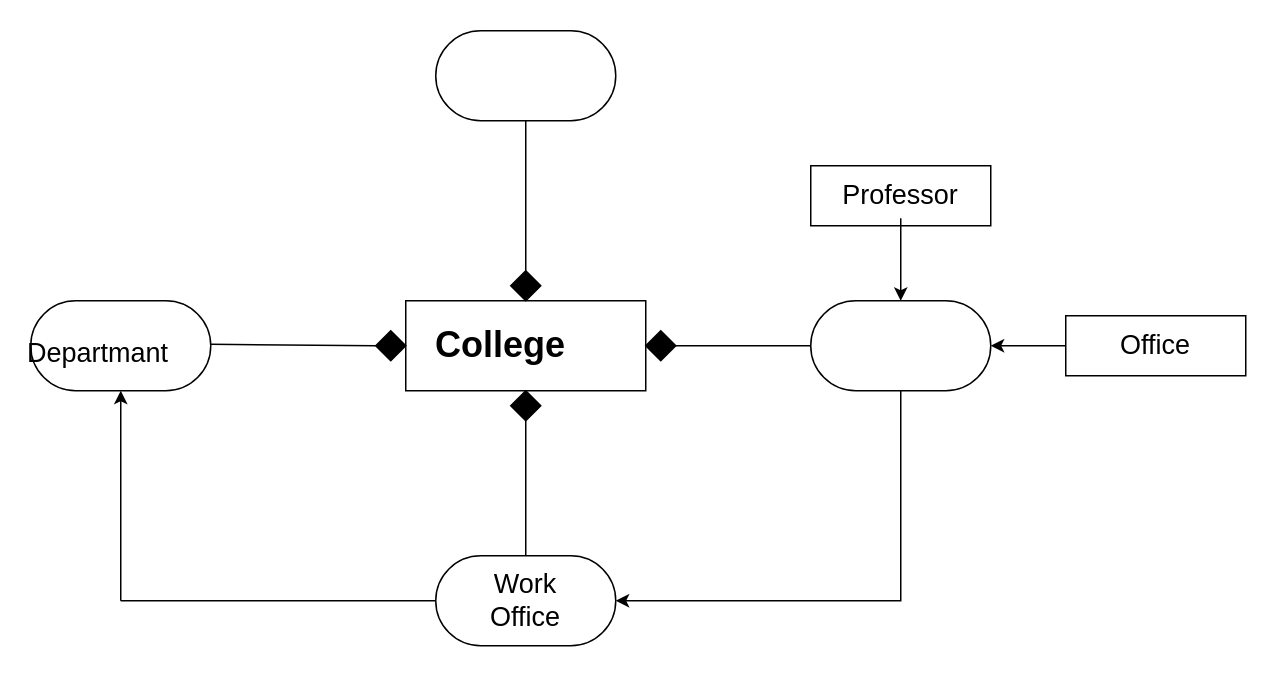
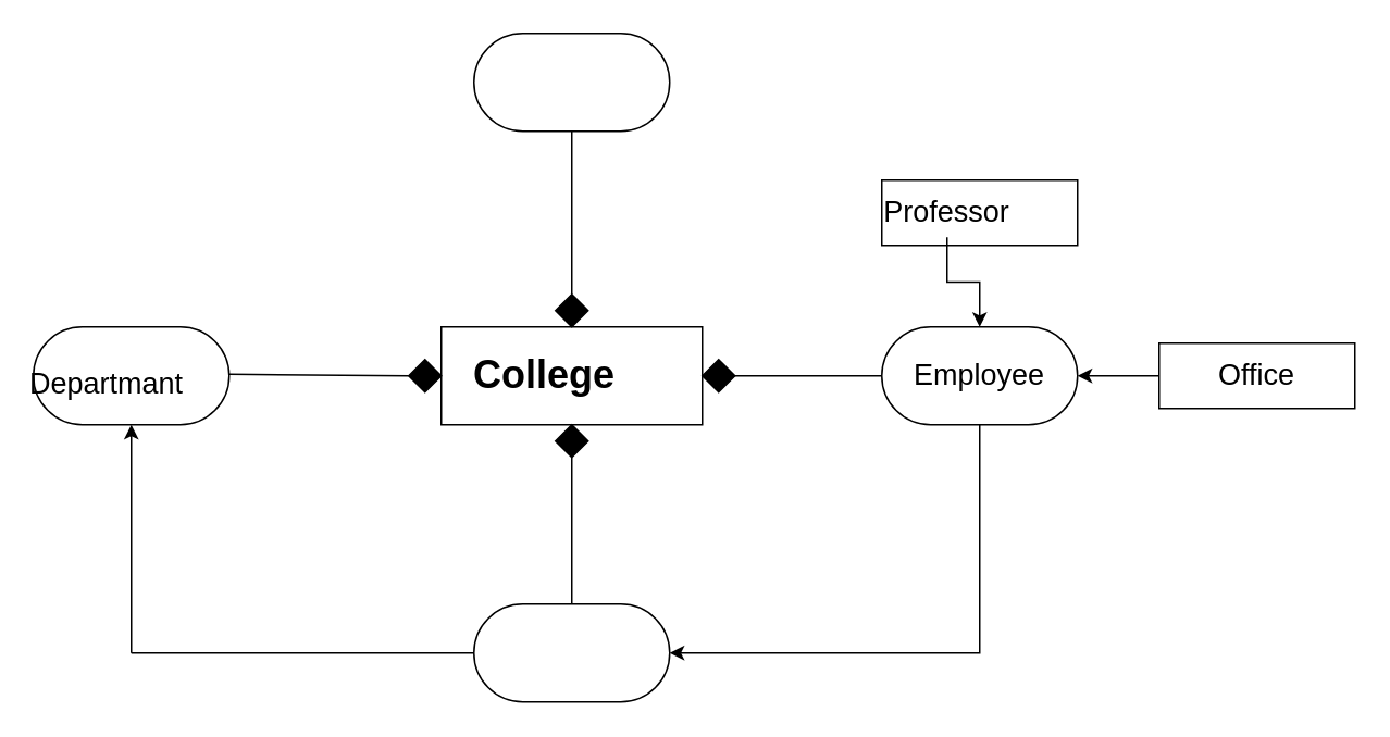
- <mxCell id="28" value="Professor" style="text;html=1;strokeColor=none;fillColor=none;align=center;verticalAlign=middle;whiteSpace=wrap;rounded=0;fontSize=18;" vertex="1" parent="1"><mxGeometry x="570" y="115" width="60" height="30" as="geometry" /></mxCell>
+ <mxCell id="28" value="Professor" style="text;html=1;strokeColor=none;fillColor=none;align=center;verticalAlign=middle;whiteSpace=wrap;rounded=0;fontSize=18;" vertex="1" parent="1"><mxGeometry x="550" y="115" width="60" height="30" as="geometry" /></mxCell>
+ <mxCell id="20" value="Employee" style="text;html=1;strokeColor=none;fillColor=none;align=center;verticalAlign=middle;whiteSpace=wrap;rounded=0;fontSize=18;" vertex="1" parent="1"><mxGeometry x="570" y="215" width="60" height="30" as="geometry" /></mxCell>
- <mxCell id="7" value="&lt;span style=&quot;font-size: 18px;&quot;&gt;Work Office&lt;/span&gt;" style="text;html=1;strokeColor=none;fillColor=none;align=center;verticalAlign=middle;whiteSpace=wrap;rounded=0;" vertex="1" parent="1"><mxGeometry x="320" y="385" width="60" height="30" as="geometry" /></mxCell>
